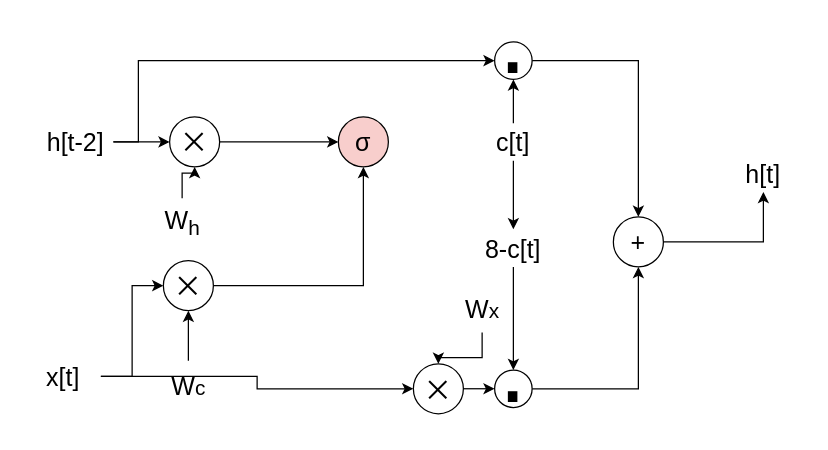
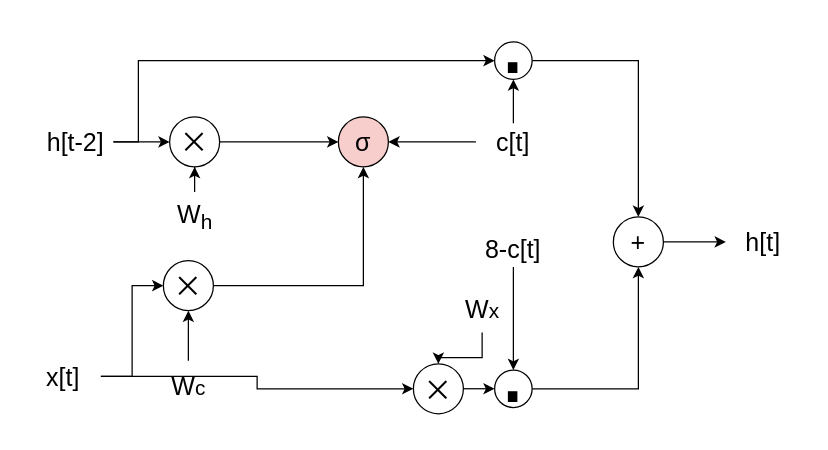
- <mxCell id="33" value="&lt;font style=&quot;font-size: 20px;&quot;&gt;h[t]&lt;/font&gt;" style="text;html=1;align=center;verticalAlign=middle;whiteSpace=wrap;rounded=0;" vertex="1" parent="1"><mxGeometry x="580" y="110" width="60" height="30" as="geometry" /></mxCell>
+ <mxCell id="33" value="&lt;font style=&quot;font-size: 20px;&quot;&gt;h[t]&lt;/font&gt;" style="text;html=1;align=center;verticalAlign=middle;whiteSpace=wrap;rounded=0;" vertex="1" parent="1"><mxGeometry x="580" y="165" width="60" height="30" as="geometry" /></mxCell>
- <mxCell id="19" style="edgeStyle=orthogonalEdgeStyle;rounded=0;orthogonalLoop=1;jettySize=auto;html=1;entryX=0.5;entryY=0;entryDx=0;entryDy=0;" edge="1" parent="1" source="20" target="28"><mxGeometry relative="1" as="geometry" /></mxCell>
+ <mxCell id="19" style="edgeStyle=orthogonalEdgeStyle;rounded=0;orthogonalLoop=1;jettySize=auto;html=1;" edge="1" parent="1" source="20" target="17"><mxGeometry relative="1" as="geometry" /></mxCell>
- <mxCell id="6" value="&lt;font style=&quot;font-size: 20px;&quot;&gt;W&lt;sub&gt;h&lt;/sub&gt;&lt;/font&gt;" style="text;html=1;align=center;verticalAlign=middle;resizable=0;points=[];autosize=1;strokeColor=none;fillColor=none;" vertex="1" parent="1"><mxGeometry x="120" y="145" width="50" height="40" as="geometry" /></mxCell>
+ <mxCell id="6" value="&lt;font style=&quot;font-size: 20px;&quot;&gt;W&lt;sub&gt;h&lt;/sub&gt;&lt;/font&gt;" style="text;html=1;align=center;verticalAlign=middle;resizable=0;points=[];autosize=1;strokeColor=none;fillColor=none;" vertex="1" parent="1"><mxGeometry x="130" y="140" width="50" height="40" as="geometry" /></mxCell>
